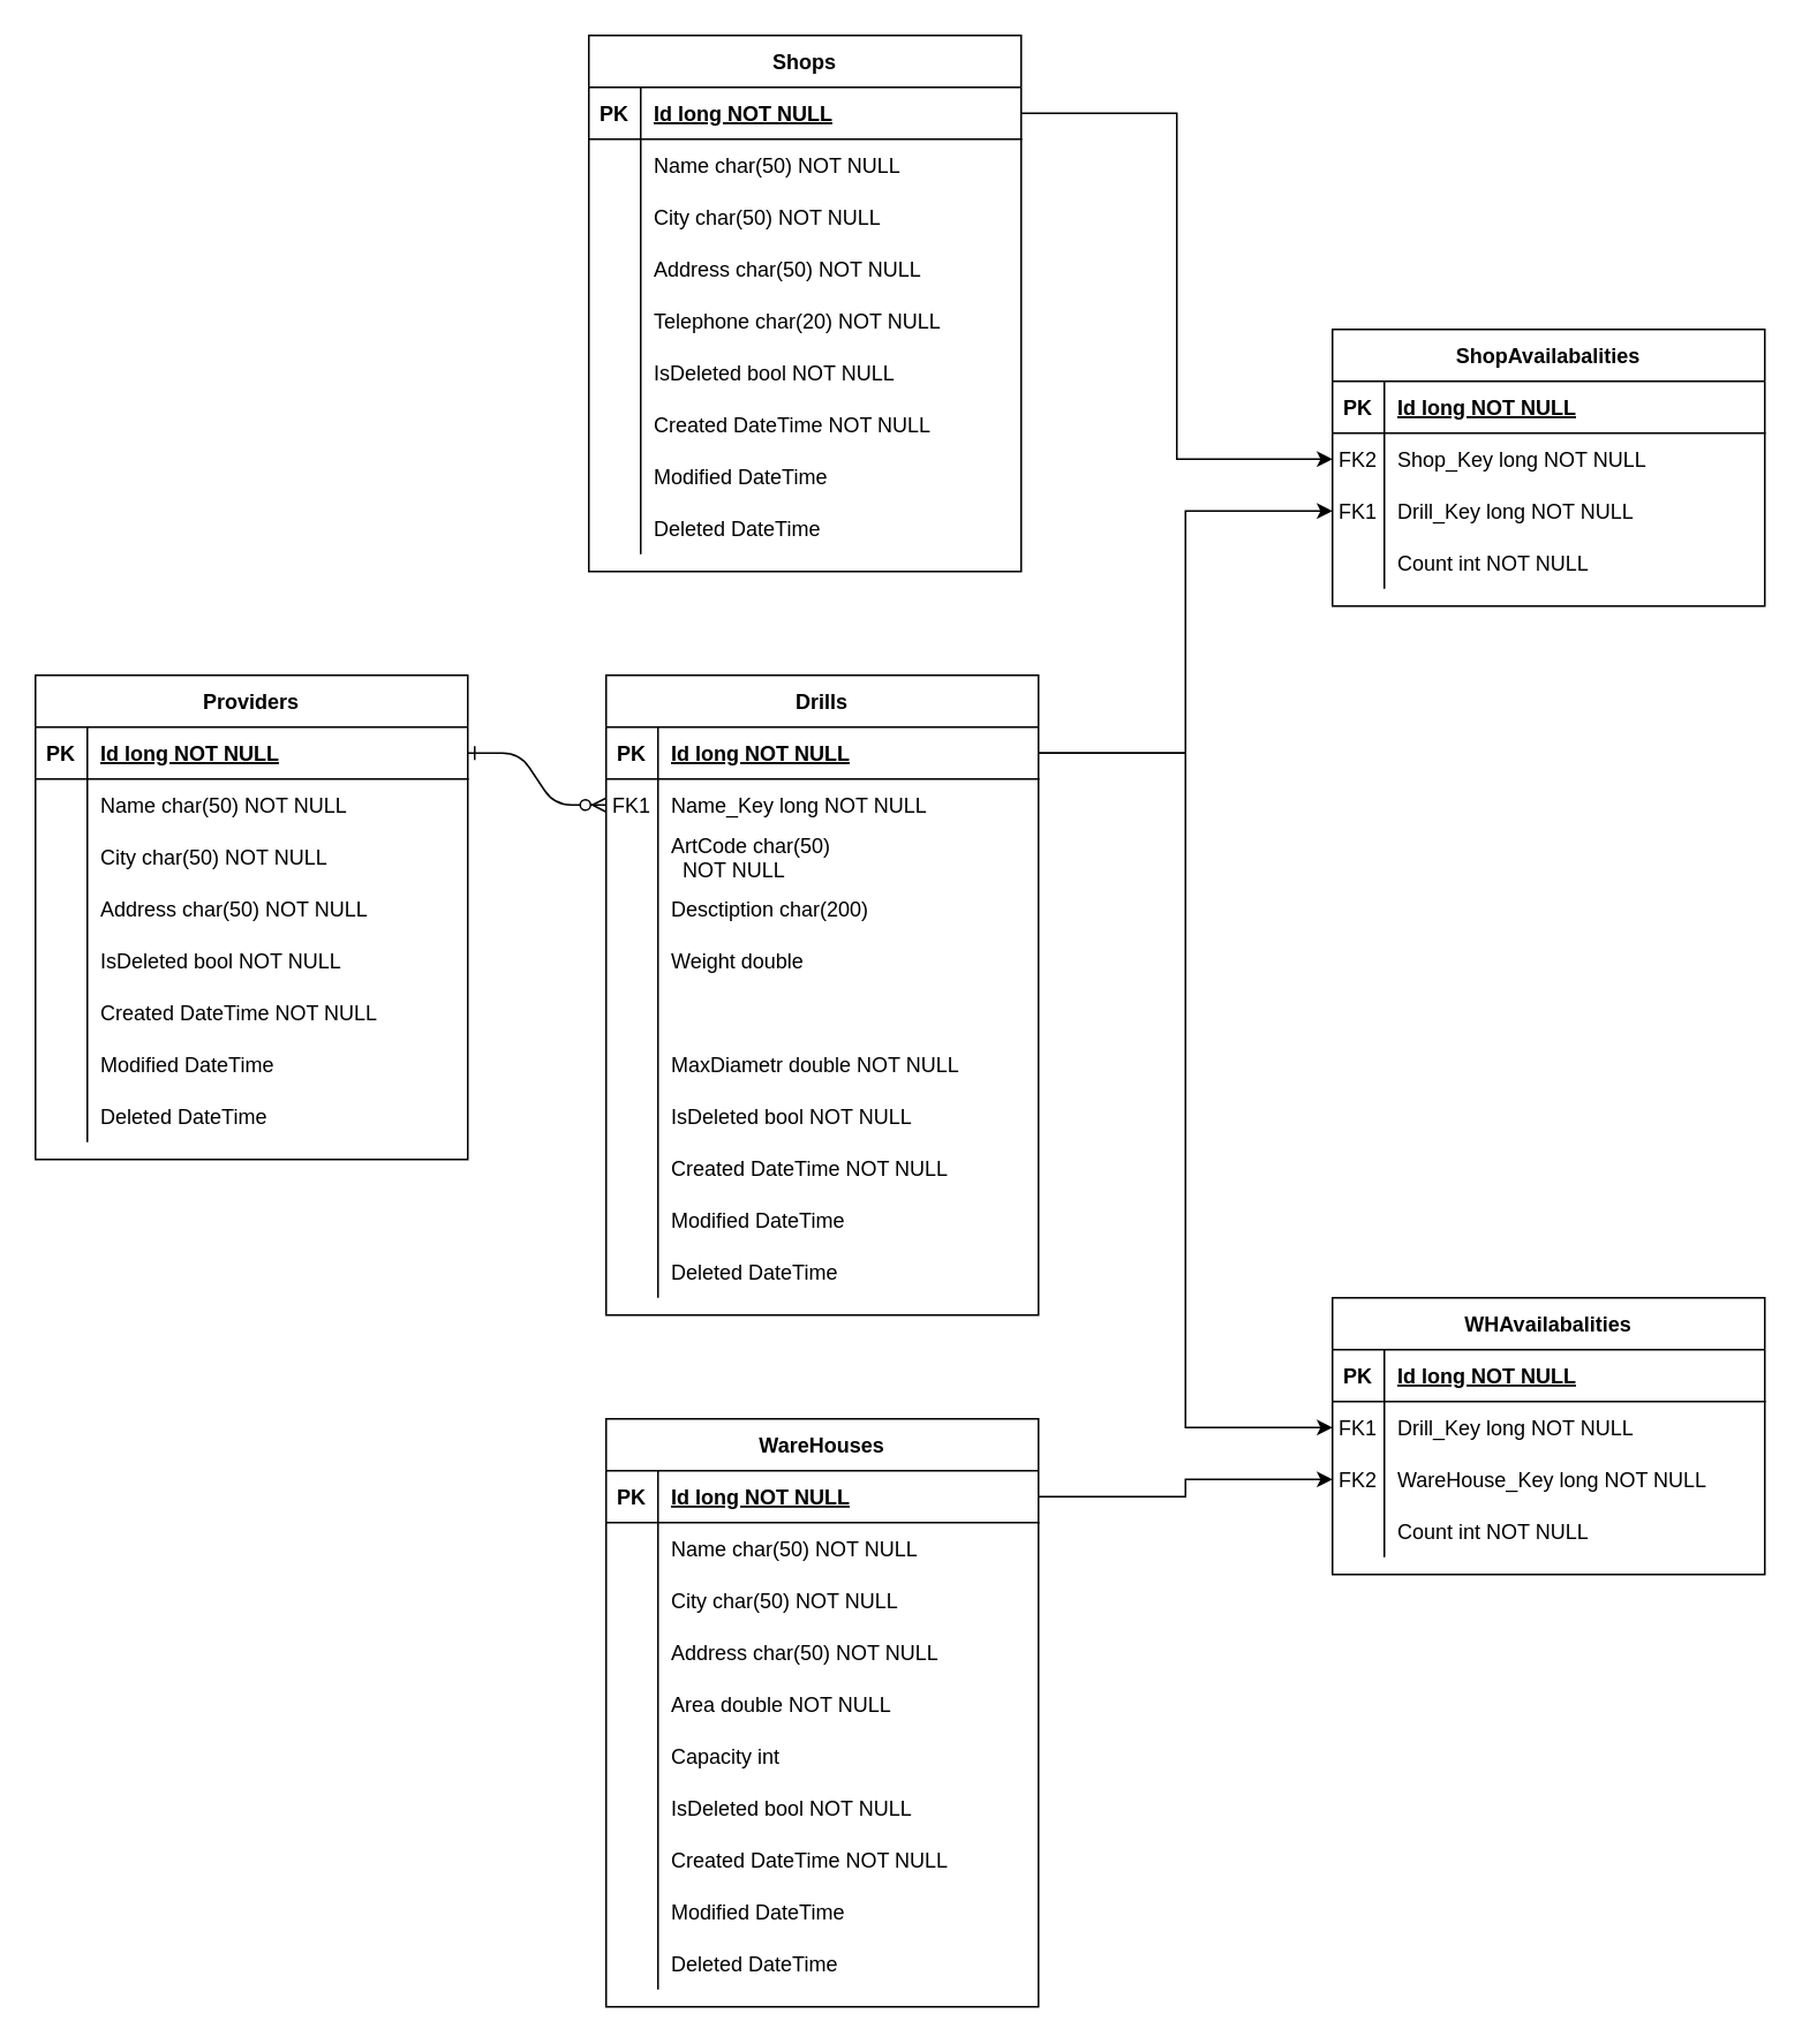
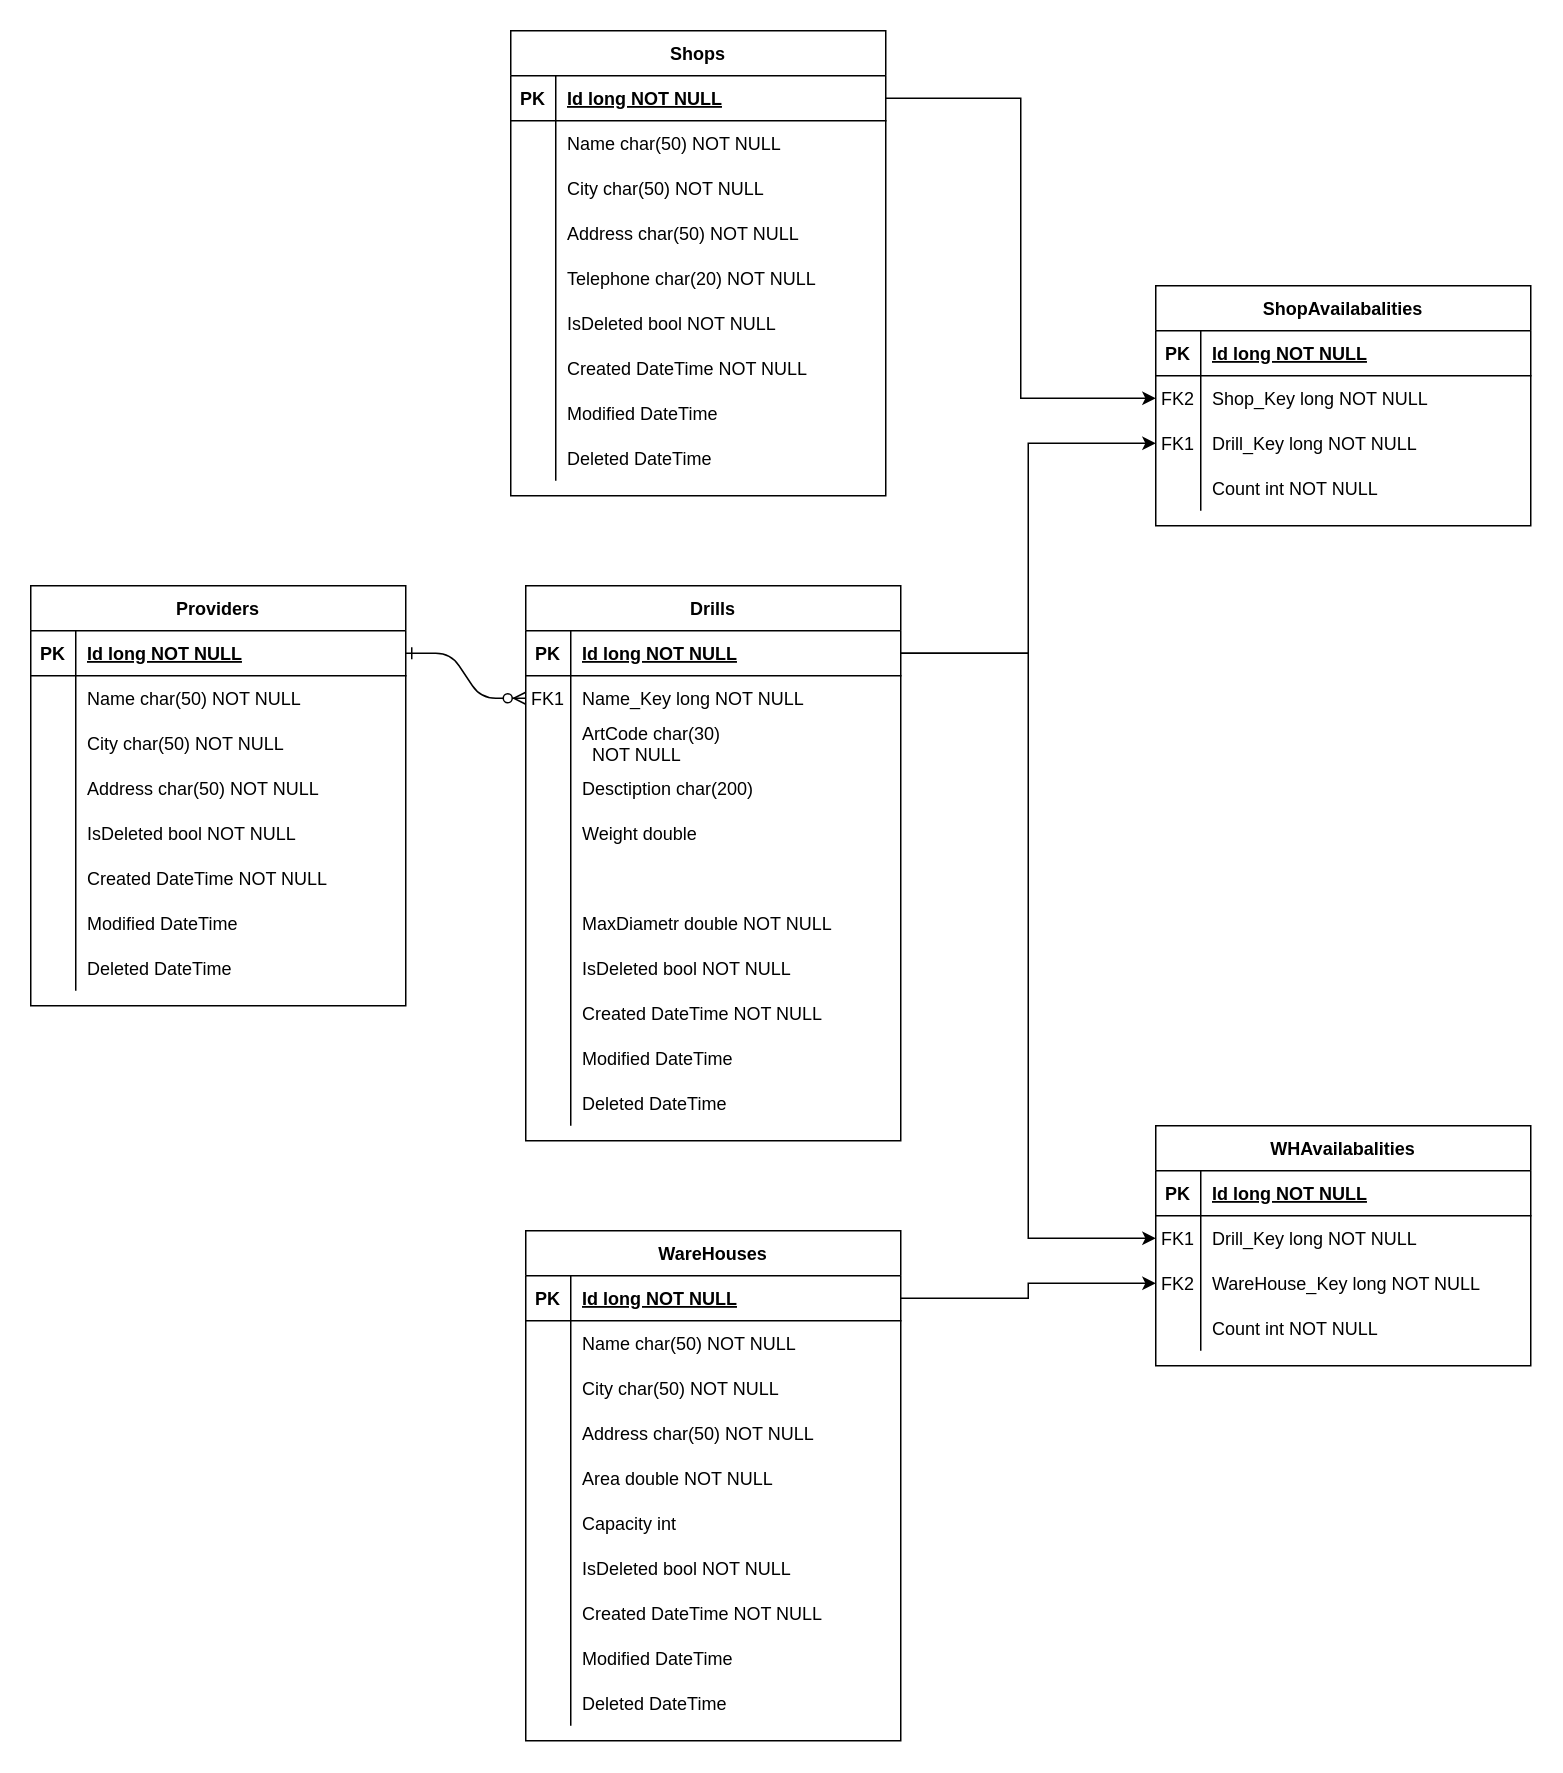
- <mxCell id="12" value="ArtCode char(50) &#10;  NOT NULL" style="shape=partialRectangle;overflow=hidden;connectable=0;fillColor=none;top=0;left=0;bottom=0;right=0;align=left;spacingLeft=6;" parent="10" vertex="1"><mxGeometry x="30" width="220" height="30" as="geometry" /></mxCell>
+ <mxCell id="12" value="ArtCode char(30) &#10;  NOT NULL" style="shape=partialRectangle;overflow=hidden;connectable=0;fillColor=none;top=0;left=0;bottom=0;right=0;align=left;spacingLeft=6;" parent="10" vertex="1"><mxGeometry x="30" width="220" height="30" as="geometry" /></mxCell>
